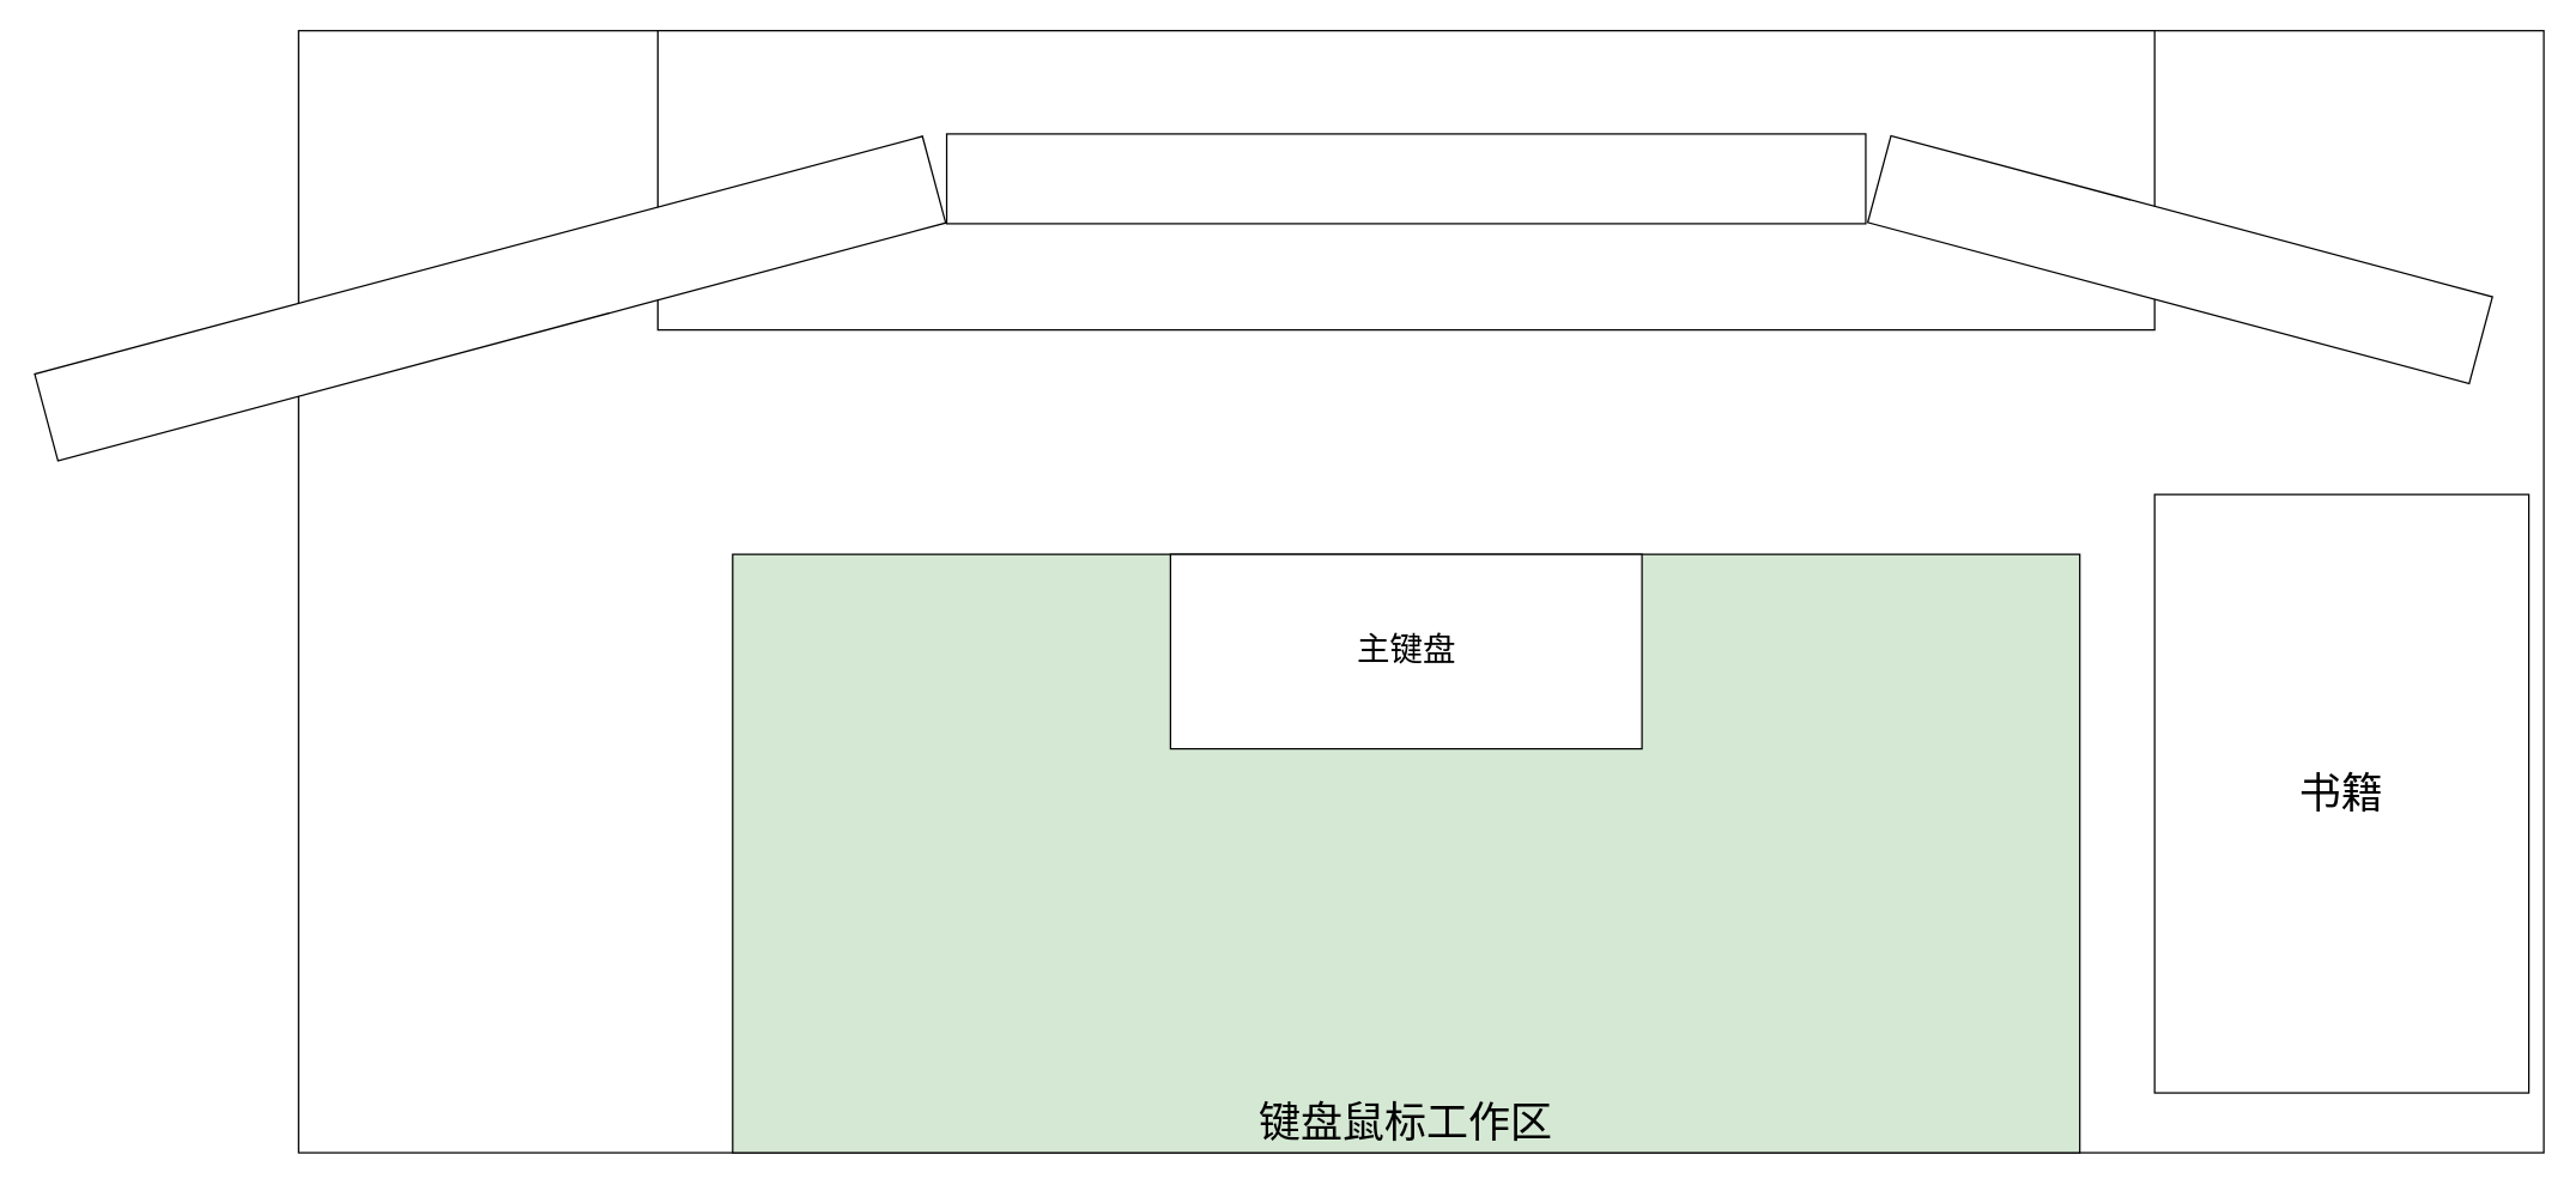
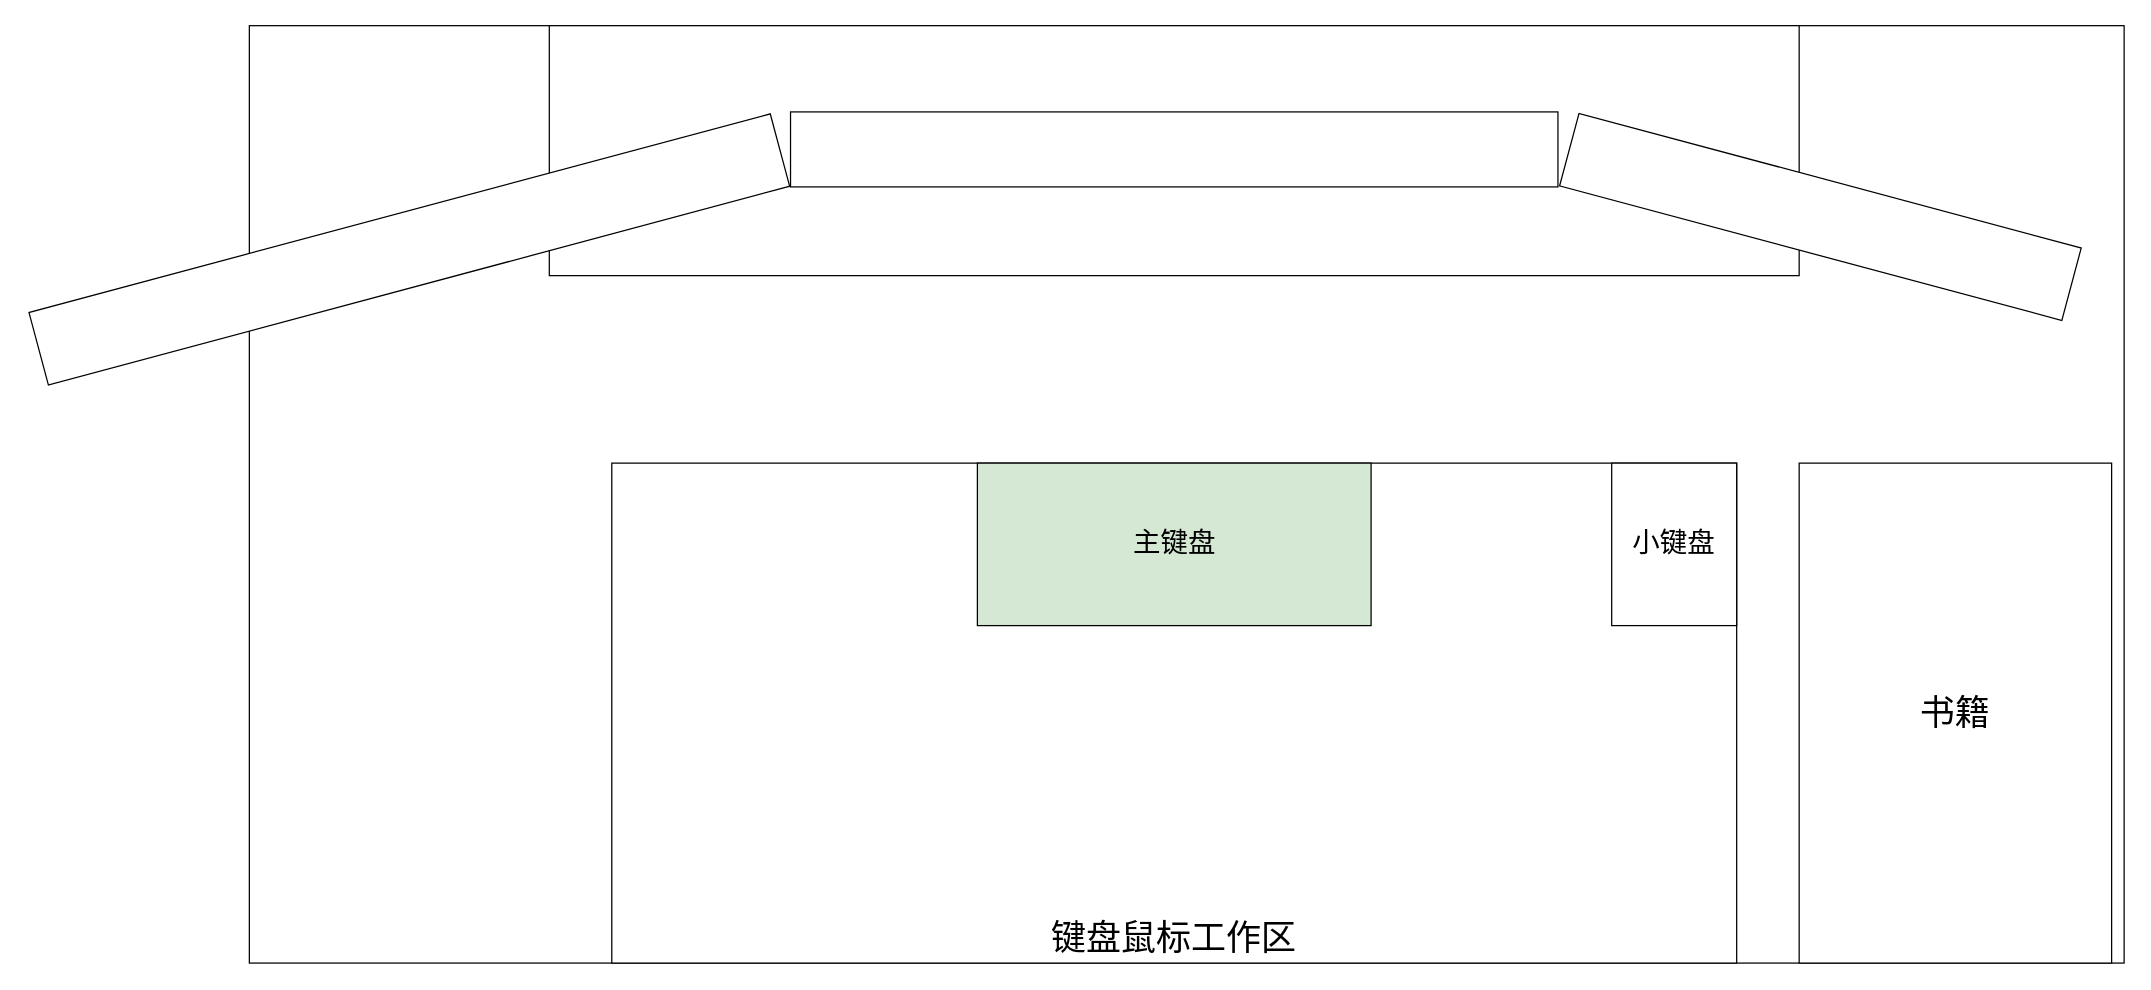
- <mxCell id="9" value="主键盘" style="rounded=0;whiteSpace=wrap;html=1;verticalAlign=middle;fontSize=22;" vertex="1" parent="1"><mxGeometry x="781.5" y="370" width="315" height="130" as="geometry" /></mxCell>
+ <mxCell id="9" value="主键盘" style="rounded=0;whiteSpace=wrap;html=1;verticalAlign=middle;fontSize=22;fillColor=#d5e8d4;" vertex="1" parent="1"><mxGeometry x="781.5" y="370" width="315" height="130" as="geometry" /></mxCell>
+ <mxCell id="10" value="小键盘" style="rounded=0;whiteSpace=wrap;html=1;verticalAlign=middle;fontSize=22;" vertex="1" parent="1"><mxGeometry x="1289" y="370" width="100" height="130" as="geometry" /></mxCell>
- <mxCell id="8" value="书籍" style="rounded=0;whiteSpace=wrap;html=1;fontSize=28;" parent="1" vertex="1"><mxGeometry x="1439" y="330" width="250" height="400" as="geometry" /></mxCell>
+ <mxCell id="8" value="书籍" style="rounded=0;whiteSpace=wrap;html=1;fontSize=28;" parent="1" vertex="1"><mxGeometry x="1439" y="370" width="250" height="400" as="geometry" /></mxCell>
- <mxCell id="7" value="键盘鼠标工作区" style="rounded=0;whiteSpace=wrap;html=1;fontSize=28;verticalAlign=bottom;fillColor=#d5e8d4;" parent="1" vertex="1"><mxGeometry x="489" y="370" width="900" height="400" as="geometry" /></mxCell>
+ <mxCell id="7" value="键盘鼠标工作区" style="rounded=0;whiteSpace=wrap;html=1;fontSize=28;verticalAlign=bottom;" parent="1" vertex="1"><mxGeometry x="489" y="370" width="900" height="400" as="geometry" /></mxCell>
